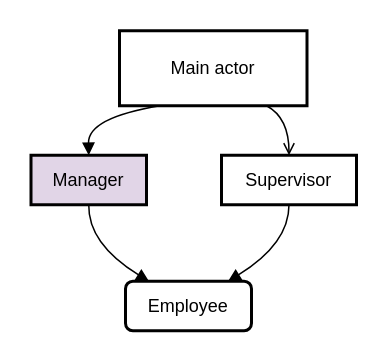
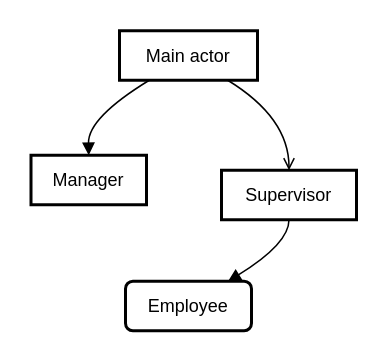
- <mxCell id="2" value="Main actor" style="whiteSpace=wrap;strokeWidth=2;" vertex="1" parent="1"><mxGeometry x="79" y="20" width="125" height="50" as="geometry" /></mxCell>
+ <mxCell id="2" value="Main actor" style="whiteSpace=wrap;strokeWidth=2;" vertex="1" parent="1"><mxGeometry x="79" width="92" height="33" as="geometry" y="20" /></mxCell>
- <mxCell id="3" value="Manager" style="whiteSpace=wrap;strokeWidth=2;fillColor=#e1d5e7;" vertex="1" parent="1"><mxGeometry y="103" width="77" height="33" as="geometry" x="20" /></mxCell>
+ <mxCell id="3" value="Manager" style="whiteSpace=wrap;strokeWidth=2;" vertex="1" parent="1"><mxGeometry y="103" width="77" height="33" as="geometry" x="20" /></mxCell>
- <mxCell id="4" value="Supervisor" style="whiteSpace=wrap;strokeWidth=2;" vertex="1" parent="1"><mxGeometry x="147" y="103" width="90" height="33" as="geometry" /></mxCell>
+ <mxCell id="4" value="Supervisor" style="whiteSpace=wrap;strokeWidth=2;" vertex="1" parent="1"><mxGeometry x="147" y="113" width="90" height="33" as="geometry" /></mxCell>
- <mxCell id="8" value="" style="curved=1;startArrow=none;endArrow=block;exitX=0.5;exitY=1.02;entryX=0.18;entryY=-0.01;" edge="1" parent="1" source="3" target="5"><mxGeometry relative="1" as="geometry"><Array as="points"><mxPoint x="58" y="162" /></Array></mxGeometry></mxCell>
